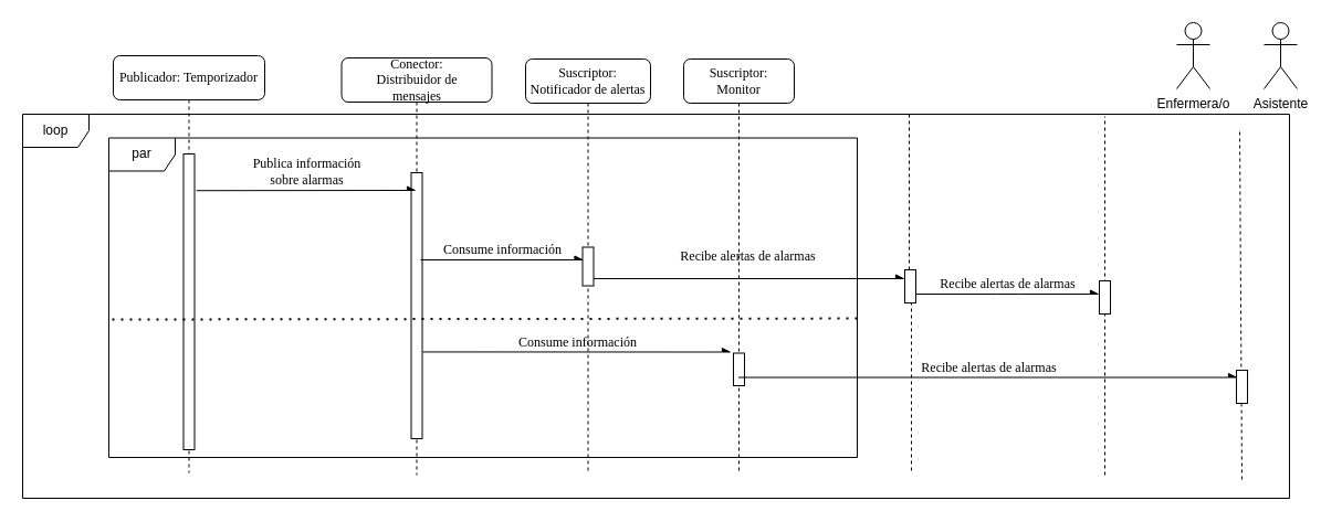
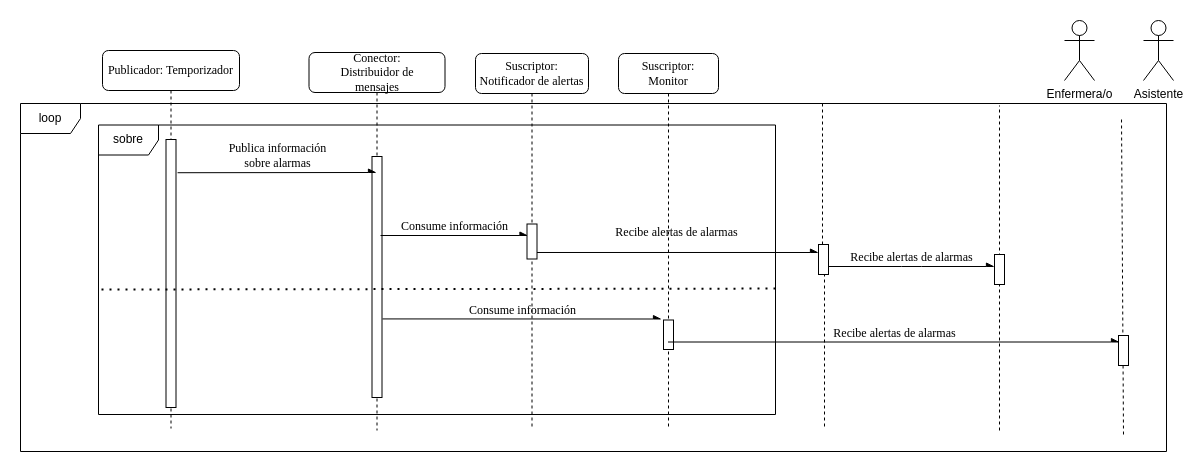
- <mxCell id="27" value="par" style="shape=umlFrame;whiteSpace=wrap;html=1;" vertex="1" parent="1"><mxGeometry x="98" y="124.5" width="677" height="289.5" as="geometry" /></mxCell>
+ <mxCell id="27" value="sobre" style="shape=umlFrame;whiteSpace=wrap;html=1;" vertex="1" parent="1"><mxGeometry x="98" y="124.5" width="677" height="289.5" as="geometry" /></mxCell>
